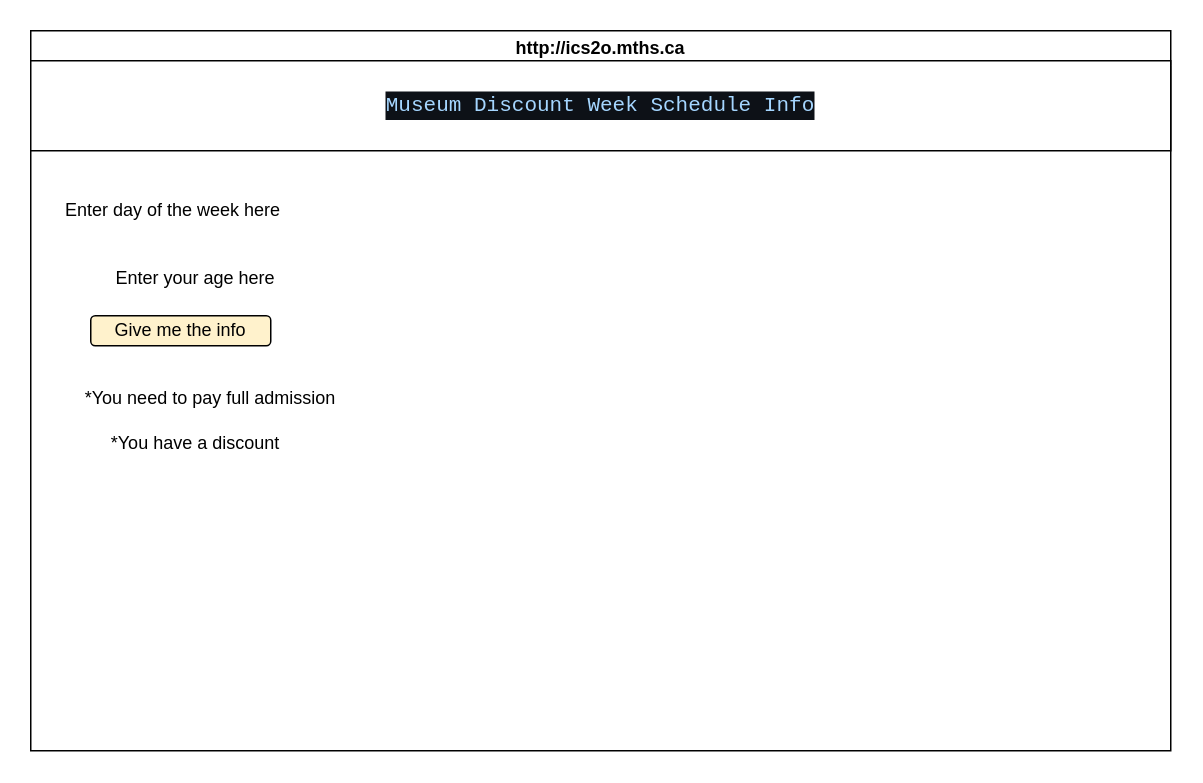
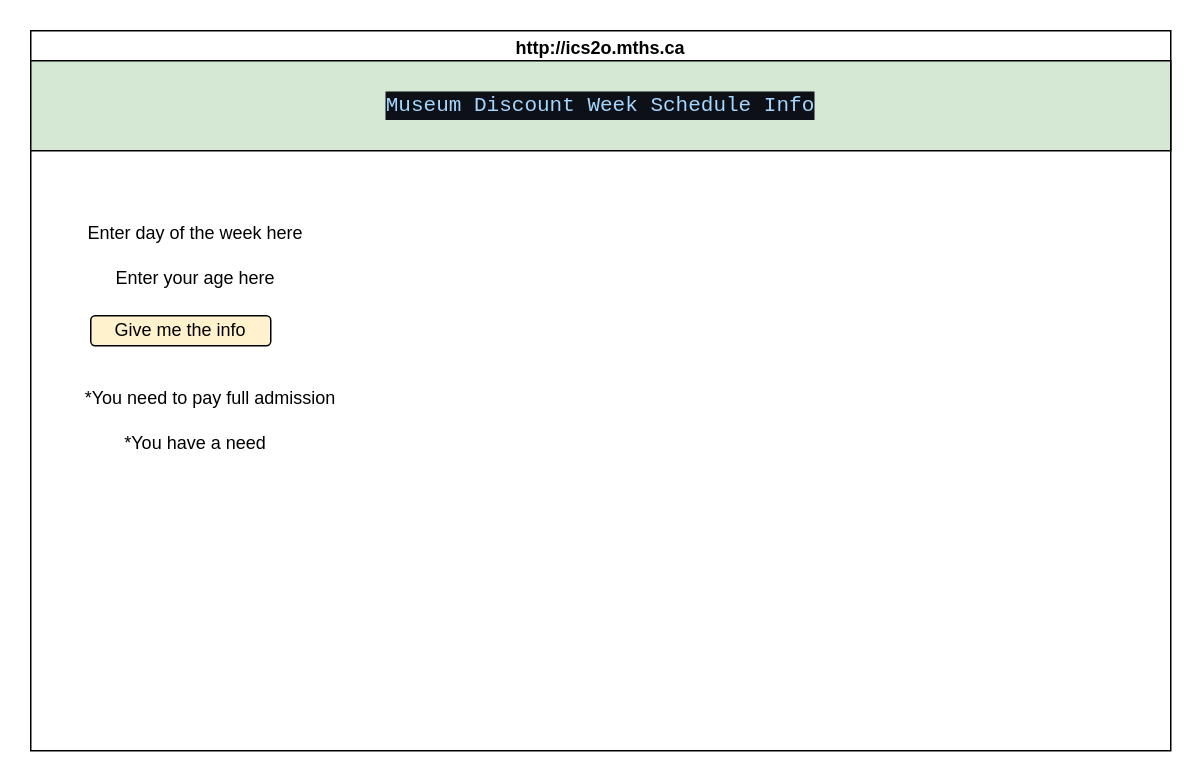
- <mxCell id="3" value="&lt;div style=&quot;color: rgb(230, 237, 243); background-color: rgb(13, 17, 23); font-family: Consolas, &amp;quot;Courier New&amp;quot;, monospace; font-size: 14px; line-height: 19px;&quot;&gt;&lt;span style=&quot;color: #a5d6ff;&quot;&gt;Museum Discount Week Schedule Info&lt;/span&gt;&lt;/div&gt;" style="rounded=0;whiteSpace=wrap;html=1;" vertex="1" parent="2"><mxGeometry y="20" width="760" height="60" as="geometry" /></mxCell>
+ <mxCell id="3" value="&lt;div style=&quot;color: rgb(230, 237, 243); background-color: rgb(13, 17, 23); font-family: Consolas, &amp;quot;Courier New&amp;quot;, monospace; font-size: 14px; line-height: 19px;&quot;&gt;&lt;span style=&quot;color: #a5d6ff;&quot;&gt;Museum Discount Week Schedule Info&lt;/span&gt;&lt;/div&gt;" style="rounded=0;whiteSpace=wrap;html=1;fillColor=#d5e8d4;" vertex="1" parent="2"><mxGeometry y="20" width="760" height="60" as="geometry" /></mxCell>
- <mxCell id="4" value="Enter day of the week here" style="text;html=1;strokeColor=none;fillColor=none;align=center;verticalAlign=middle;whiteSpace=wrap;rounded=0;" vertex="1" parent="2"><mxGeometry x="5" y="105" width="180" height="30" as="geometry" /></mxCell>
+ <mxCell id="4" value="Enter day of the week here" style="text;html=1;strokeColor=none;fillColor=none;align=center;verticalAlign=middle;whiteSpace=wrap;rounded=0;" vertex="1" parent="2"><mxGeometry x="20" y="120" width="180" height="30" as="geometry" /></mxCell>
- <mxCell id="7" value="*You have a discount" style="text;html=1;strokeColor=none;fillColor=none;align=center;verticalAlign=middle;whiteSpace=wrap;rounded=0;" vertex="1" parent="2"><mxGeometry x="10" y="260" width="200" height="30" as="geometry" /></mxCell>
+ <mxCell id="7" value="*You have a need" style="text;html=1;strokeColor=none;fillColor=none;align=center;verticalAlign=middle;whiteSpace=wrap;rounded=0;" vertex="1" parent="2"><mxGeometry x="10" y="260" width="200" height="30" as="geometry" /></mxCell>
